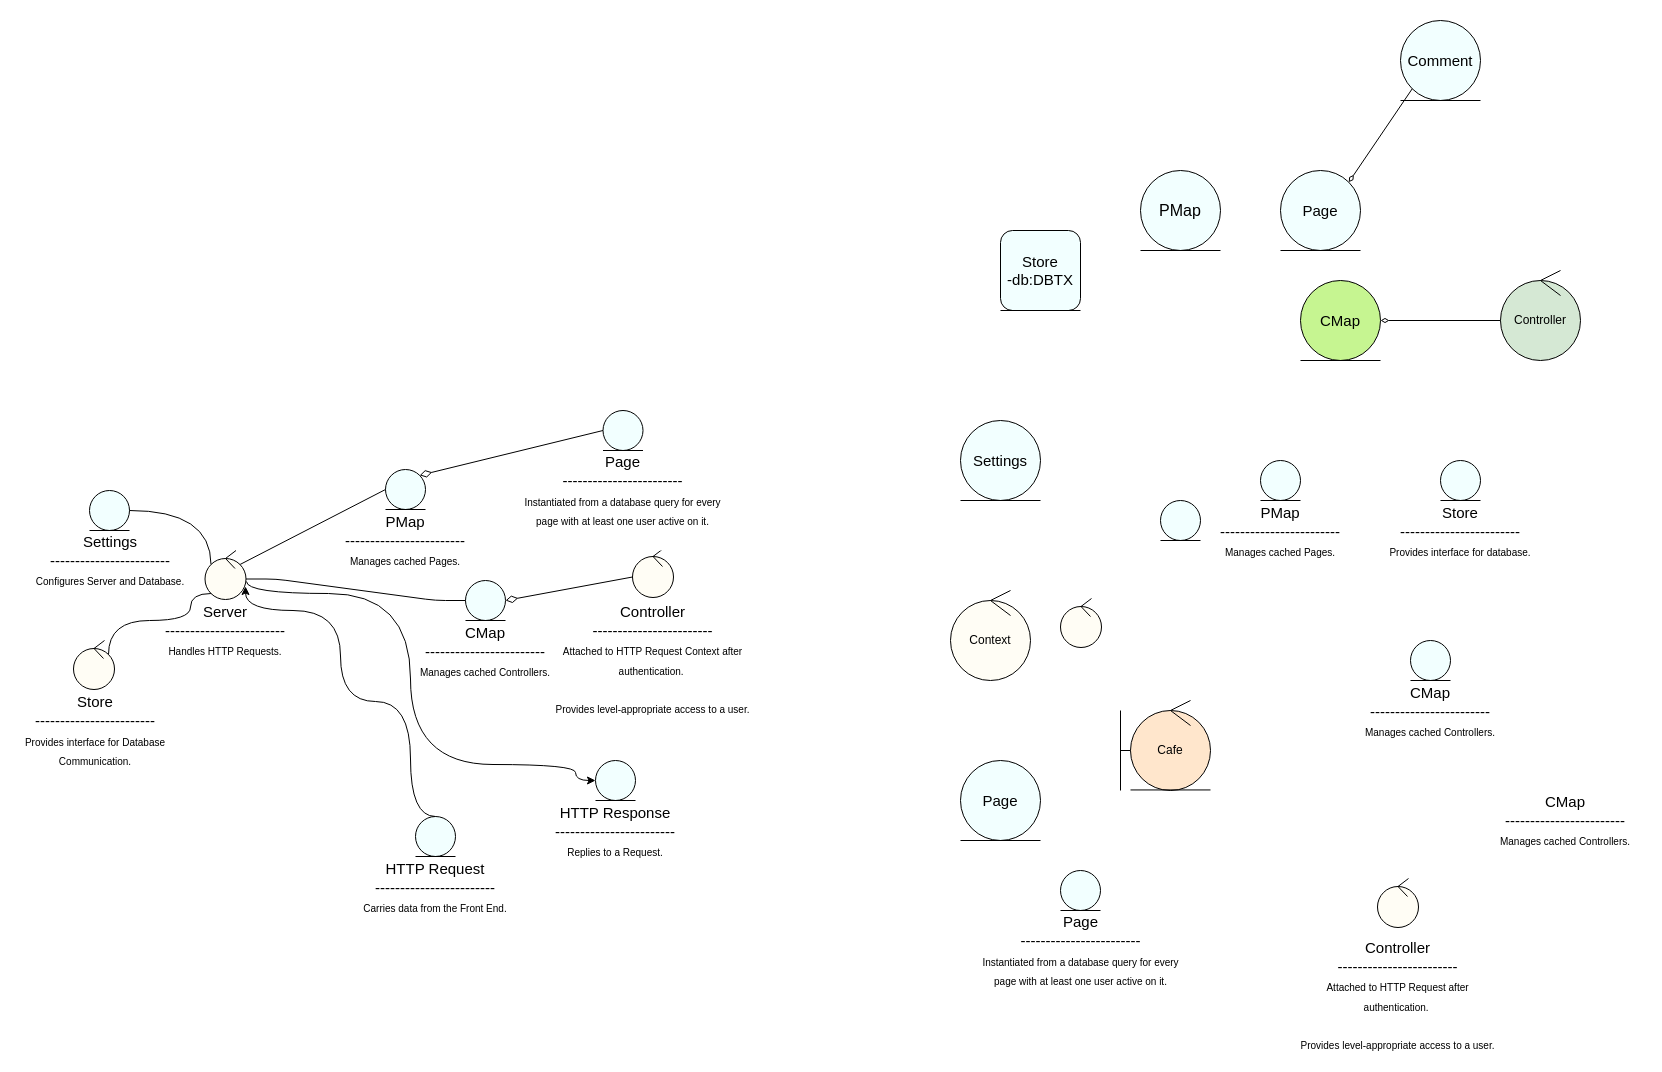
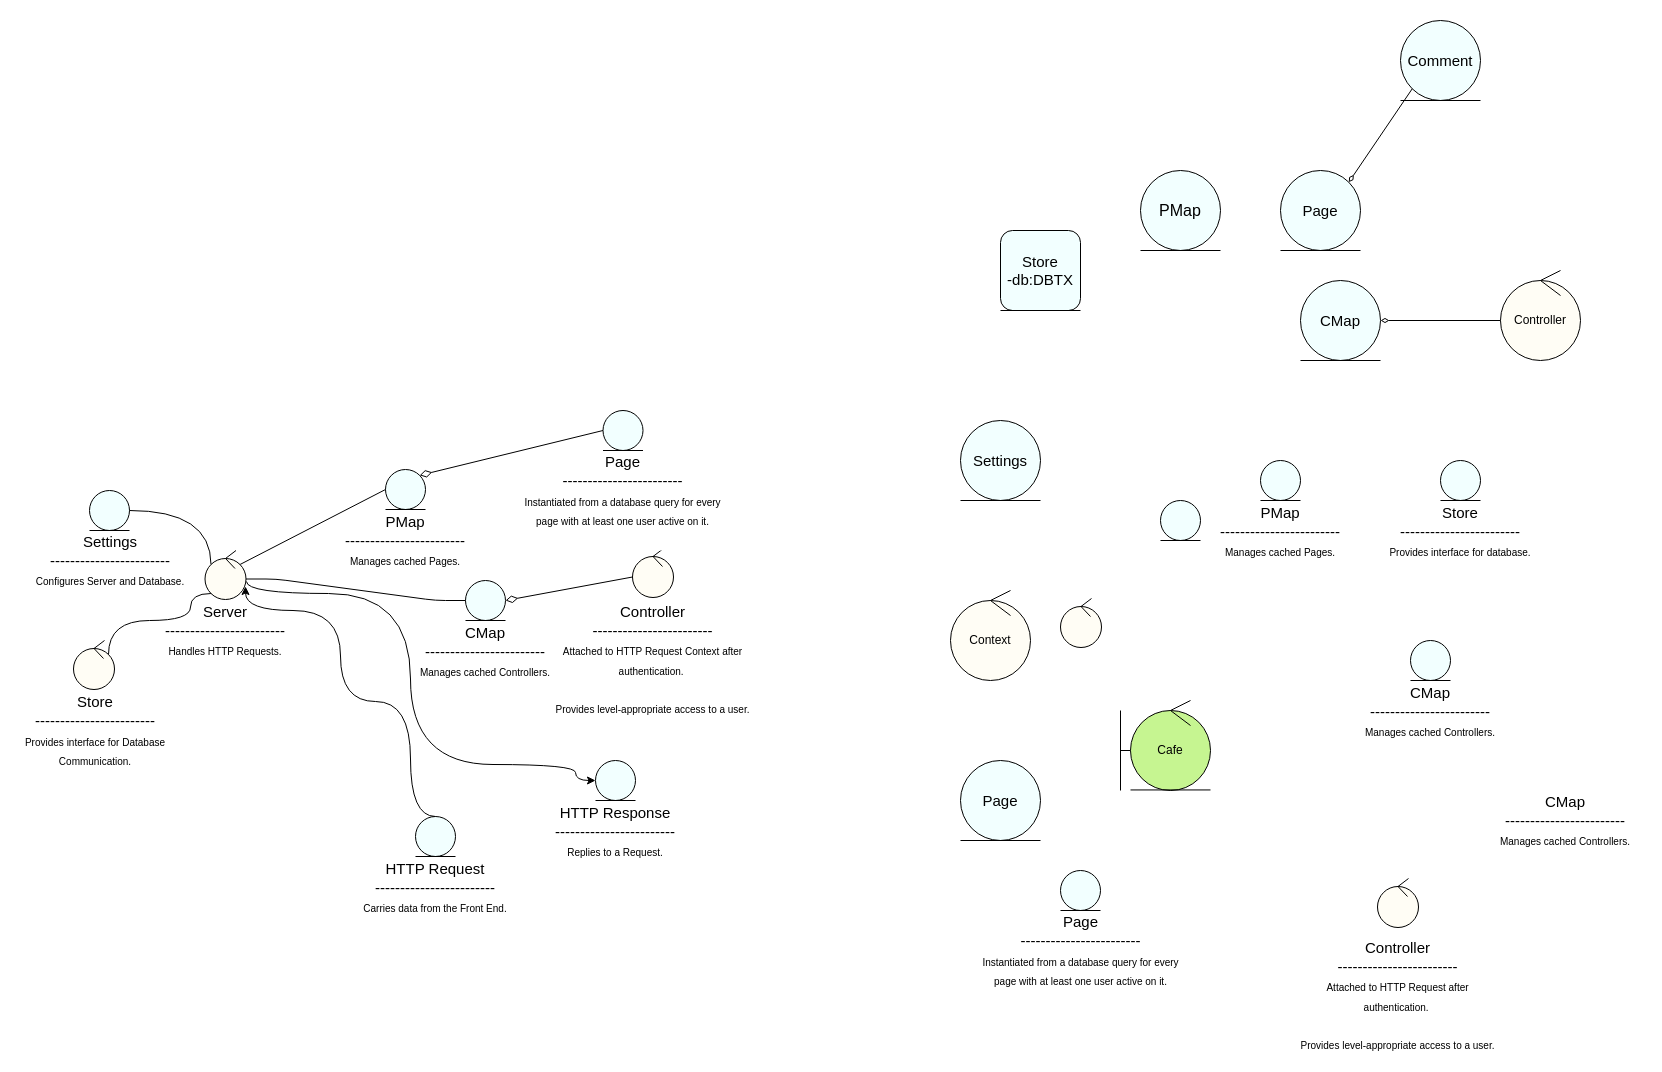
- <mxCell id="10" value="&lt;font style=&quot;font-size: 15px;&quot;&gt;CMap&lt;/font&gt;" style="ellipse;whiteSpace=wrap;html=1;aspect=fixed;fillColor=#c6f591;" vertex="1" parent="9"><mxGeometry width="80" height="80" as="geometry" /></mxCell>
+ <mxCell id="10" value="&lt;font style=&quot;font-size: 15px;&quot;&gt;CMap&lt;/font&gt;" style="ellipse;whiteSpace=wrap;html=1;aspect=fixed;fillColor=#F2FFFF;" vertex="1" parent="9"><mxGeometry width="80" height="80" as="geometry" /></mxCell>
- <mxCell id="6" value="Controller" style="ellipse;whiteSpace=wrap;html=1;aspect=fixed;fillColor=#d5e8d4;" vertex="1" parent="5"><mxGeometry y="10" width="80" height="80" as="geometry" /></mxCell>
+ <mxCell id="6" value="Controller" style="ellipse;whiteSpace=wrap;html=1;aspect=fixed;fillColor=#FFFDF5;" vertex="1" parent="5"><mxGeometry y="10" width="80" height="80" as="geometry" /></mxCell>
- <mxCell id="22" value="Cafe" style="ellipse;whiteSpace=wrap;html=1;aspect=fixed;fillColor=#ffe6cc;" vertex="1" parent="1"><mxGeometry x="1130" y="710" width="80" height="80" as="geometry" /></mxCell>
+ <mxCell id="22" value="Cafe" style="ellipse;whiteSpace=wrap;html=1;aspect=fixed;fillColor=#C6F591;" vertex="1" parent="1"><mxGeometry x="1130" y="710" width="80" height="80" as="geometry" /></mxCell>
